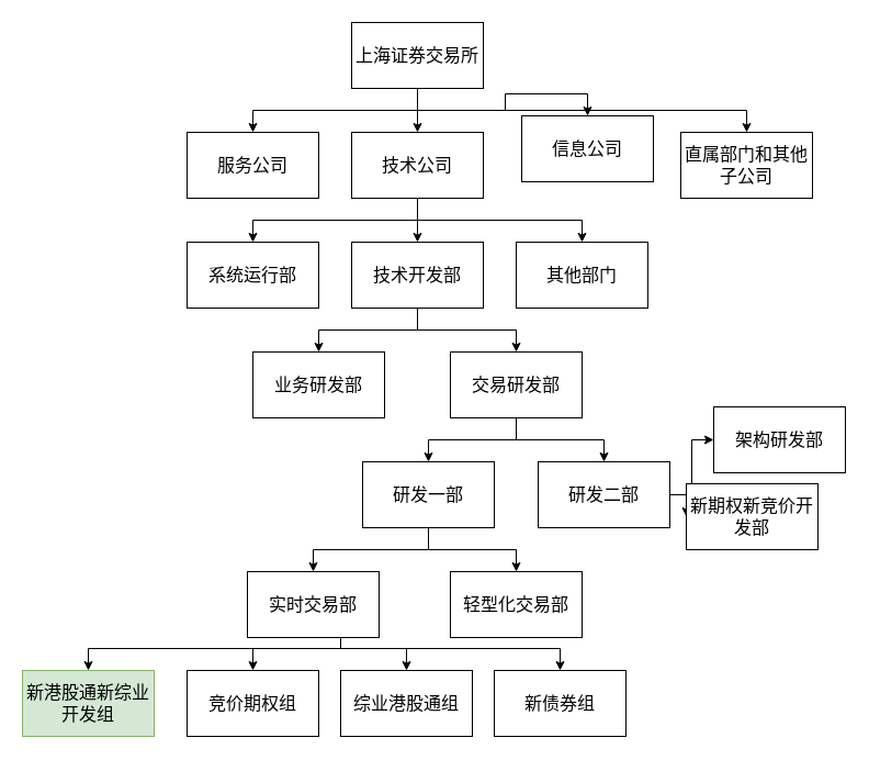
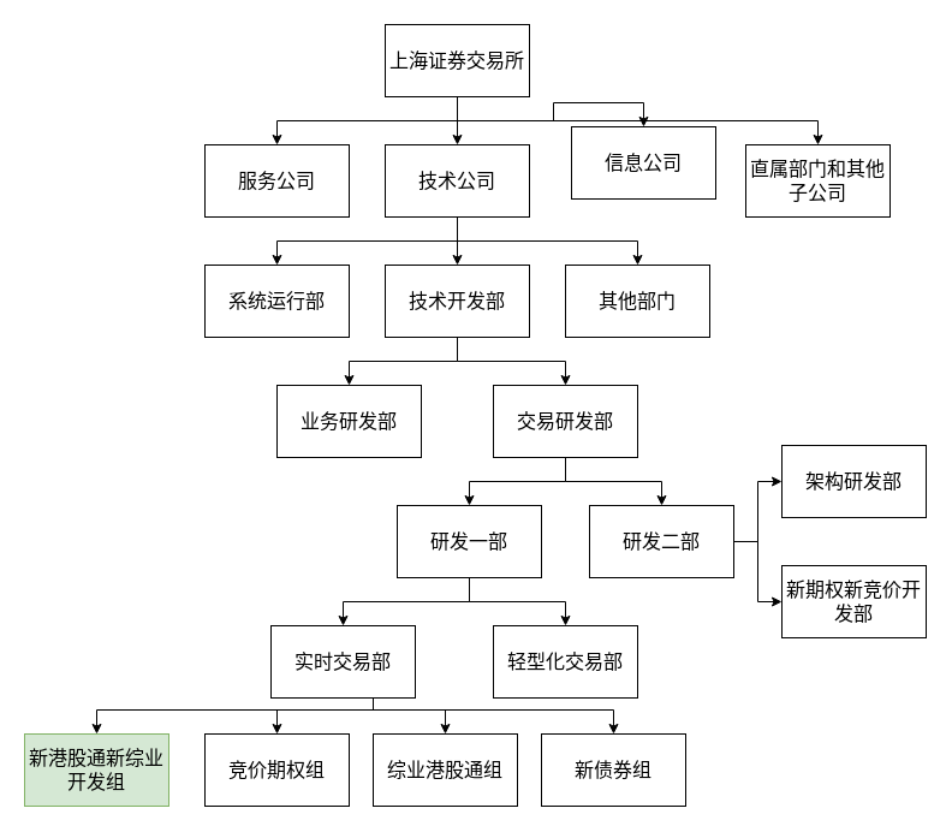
- <mxCell id="36" value="新期权新竞价开发部" style="rounded=0;whiteSpace=wrap;html=1;fontSize=16;" vertex="1" parent="1"><mxGeometry x="625" y="440" width="120" height="60" as="geometry" /></mxCell>
+ <mxCell id="36" value="新期权新竞价开发部" style="rounded=0;whiteSpace=wrap;html=1;fontSize=16;" vertex="1" parent="1"><mxGeometry x="650" y="470" width="120" height="60" as="geometry" /></mxCell>
